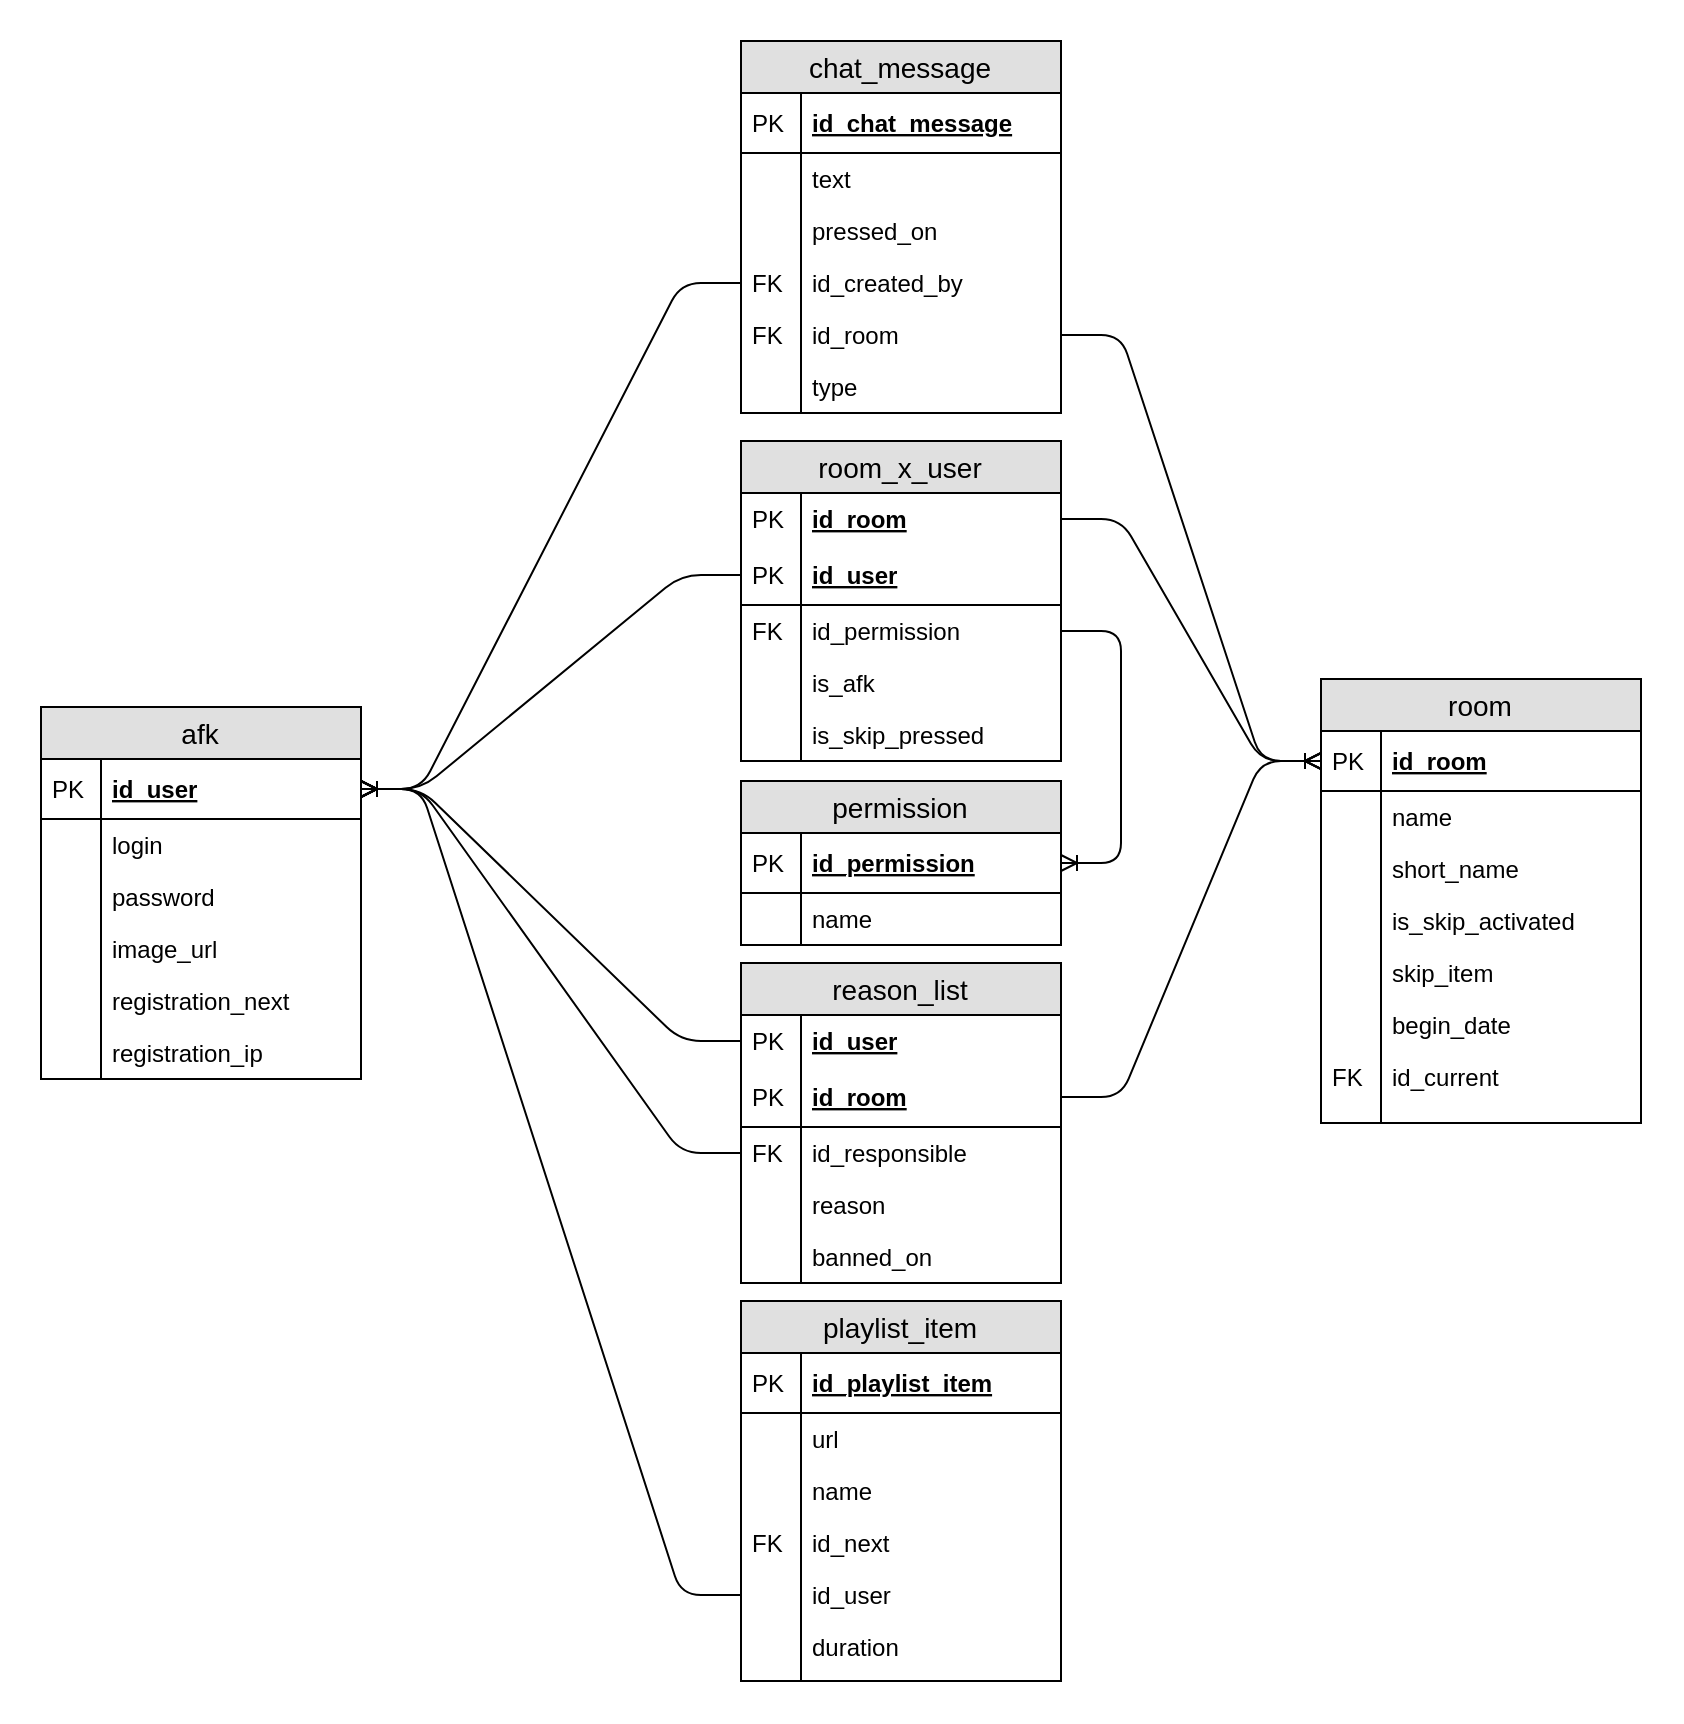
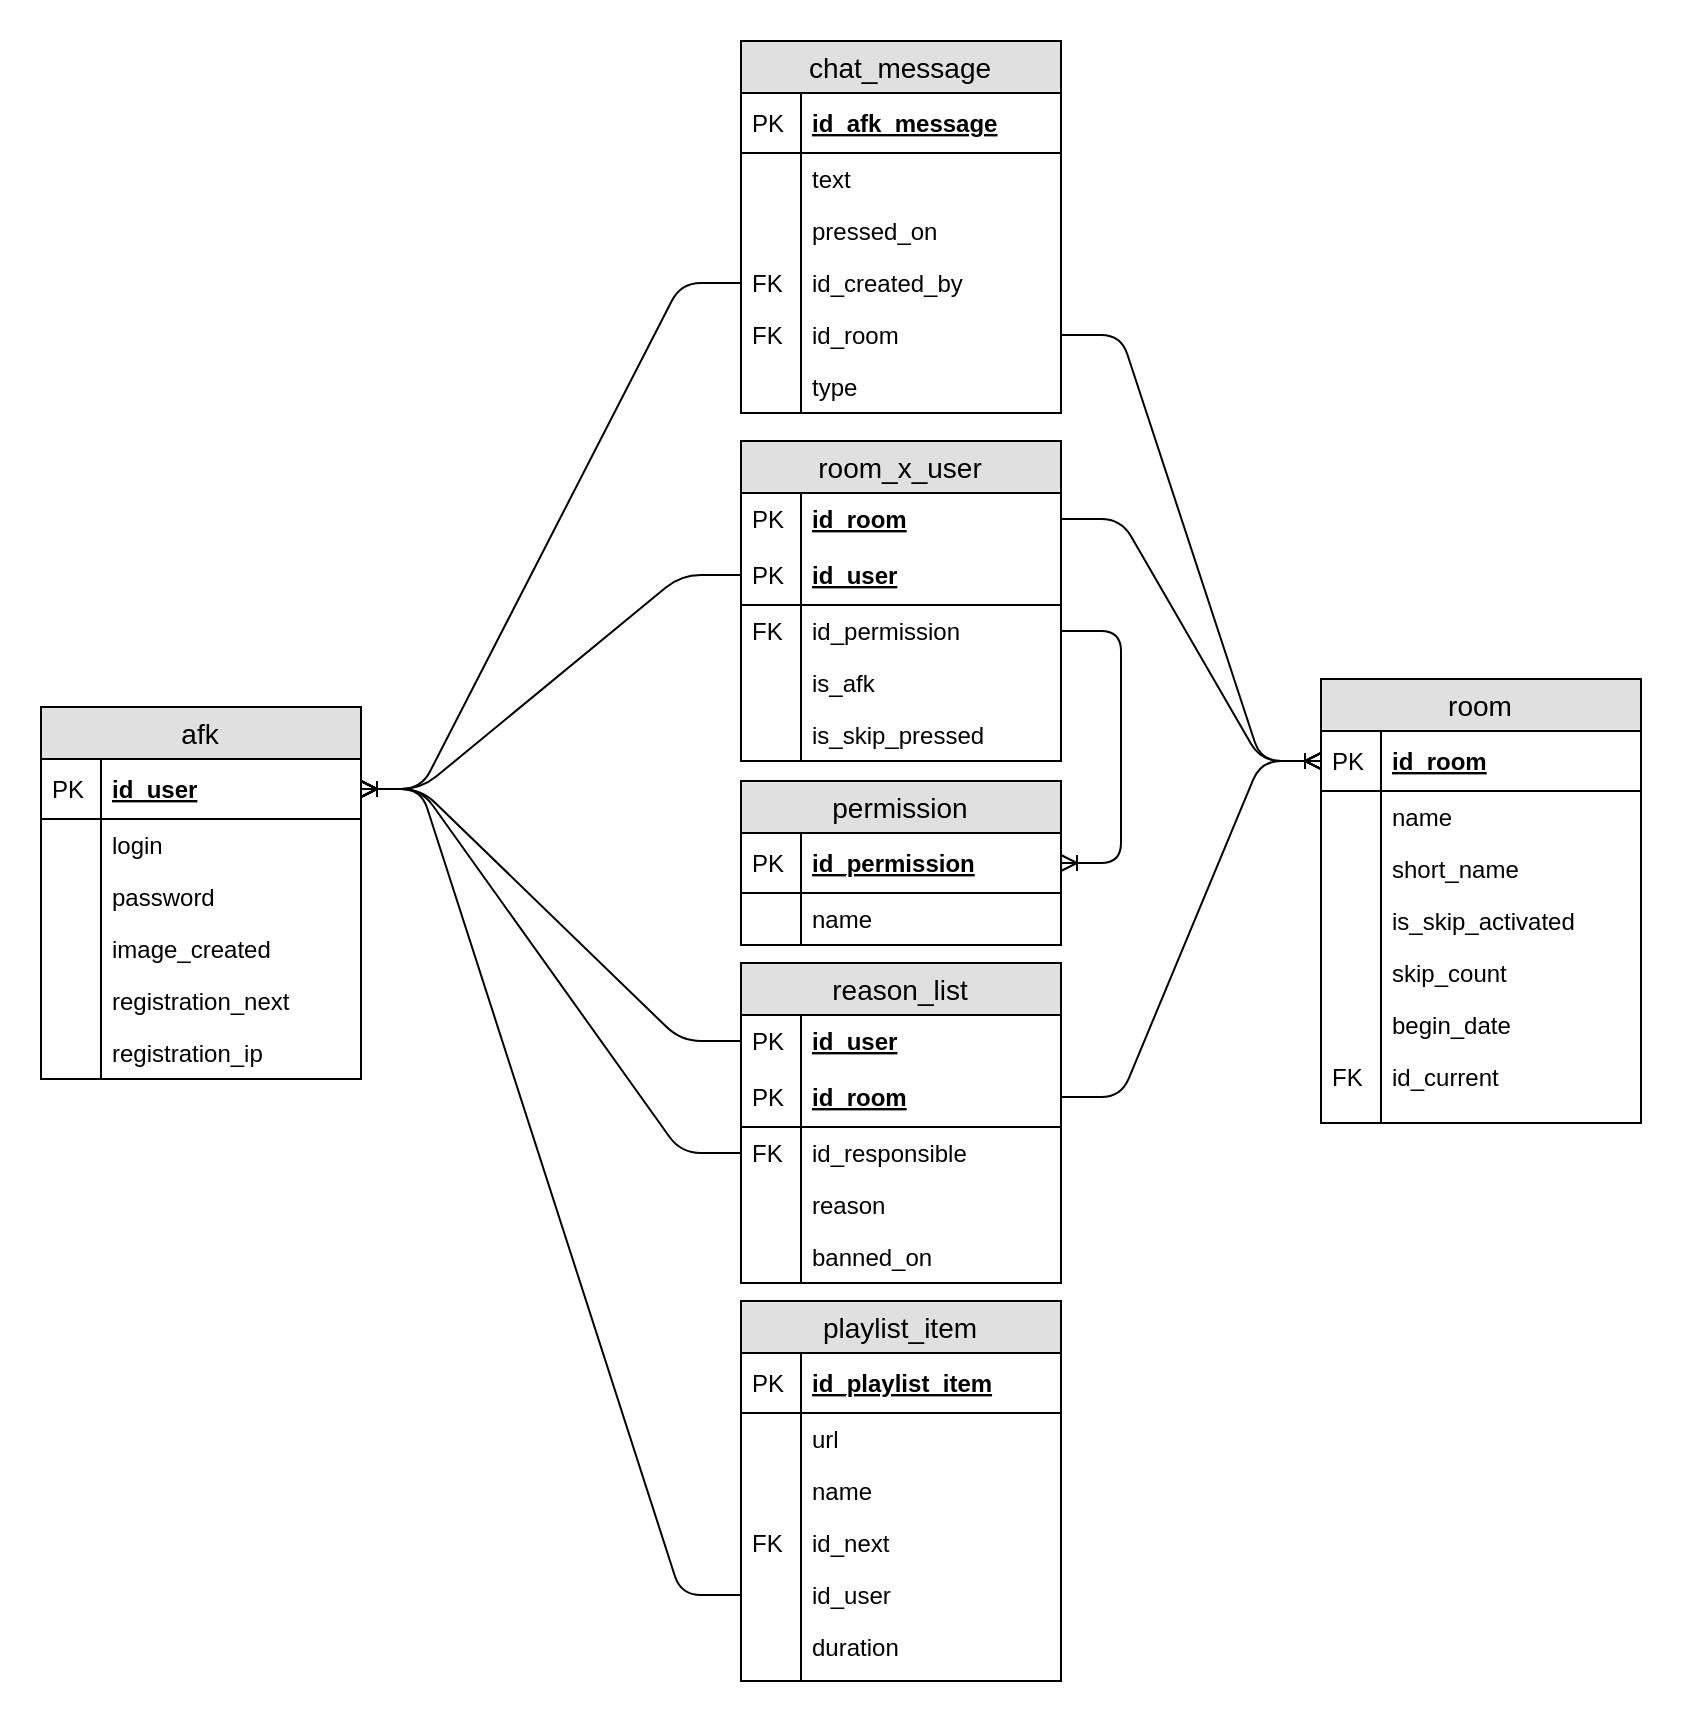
- <mxCell id="80" value="id_chat_message" style="shape=partialRectangle;top=0;left=0;right=0;bottom=1;align=left;verticalAlign=middle;fillColor=none;spacingLeft=34;spacingRight=4;overflow=hidden;rotatable=0;points=[[0,0.5],[1,0.5]];portConstraint=eastwest;dropTarget=0;fontStyle=5;fontSize=12;" parent="79" vertex="1"><mxGeometry y="26" width="160" height="30" as="geometry" /></mxCell>
+ <mxCell id="80" value="id_afk_message" style="shape=partialRectangle;top=0;left=0;right=0;bottom=1;align=left;verticalAlign=middle;fillColor=none;spacingLeft=34;spacingRight=4;overflow=hidden;rotatable=0;points=[[0,0.5],[1,0.5]];portConstraint=eastwest;dropTarget=0;fontStyle=5;fontSize=12;" parent="79" vertex="1"><mxGeometry y="26" width="160" height="30" as="geometry" /></mxCell>
- <mxCell id="9" value="image_url" style="shape=partialRectangle;top=0;left=0;right=0;bottom=0;align=left;verticalAlign=top;fillColor=none;spacingLeft=34;spacingRight=4;overflow=hidden;rotatable=0;points=[[0,0.5],[1,0.5]];portConstraint=eastwest;dropTarget=0;fontSize=12;" parent="2" vertex="1"><mxGeometry y="108" width="160" height="26" as="geometry" /></mxCell>
+ <mxCell id="9" value="image_created" style="shape=partialRectangle;top=0;left=0;right=0;bottom=0;align=left;verticalAlign=top;fillColor=none;spacingLeft=34;spacingRight=4;overflow=hidden;rotatable=0;points=[[0,0.5],[1,0.5]];portConstraint=eastwest;dropTarget=0;fontSize=12;" parent="2" vertex="1"><mxGeometry y="108" width="160" height="26" as="geometry" /></mxCell>
- <mxCell id="29" value="skip_item" style="shape=partialRectangle;top=0;left=0;right=0;bottom=0;align=left;verticalAlign=top;fillColor=none;spacingLeft=34;spacingRight=4;overflow=hidden;rotatable=0;points=[[0,0.5],[1,0.5]];portConstraint=eastwest;dropTarget=0;fontSize=12;" parent="20" vertex="1"><mxGeometry y="134" width="160" height="26" as="geometry" /></mxCell>
+ <mxCell id="29" value="skip_count" style="shape=partialRectangle;top=0;left=0;right=0;bottom=0;align=left;verticalAlign=top;fillColor=none;spacingLeft=34;spacingRight=4;overflow=hidden;rotatable=0;points=[[0,0.5],[1,0.5]];portConstraint=eastwest;dropTarget=0;fontSize=12;" parent="20" vertex="1"><mxGeometry y="134" width="160" height="26" as="geometry" /></mxCell>
